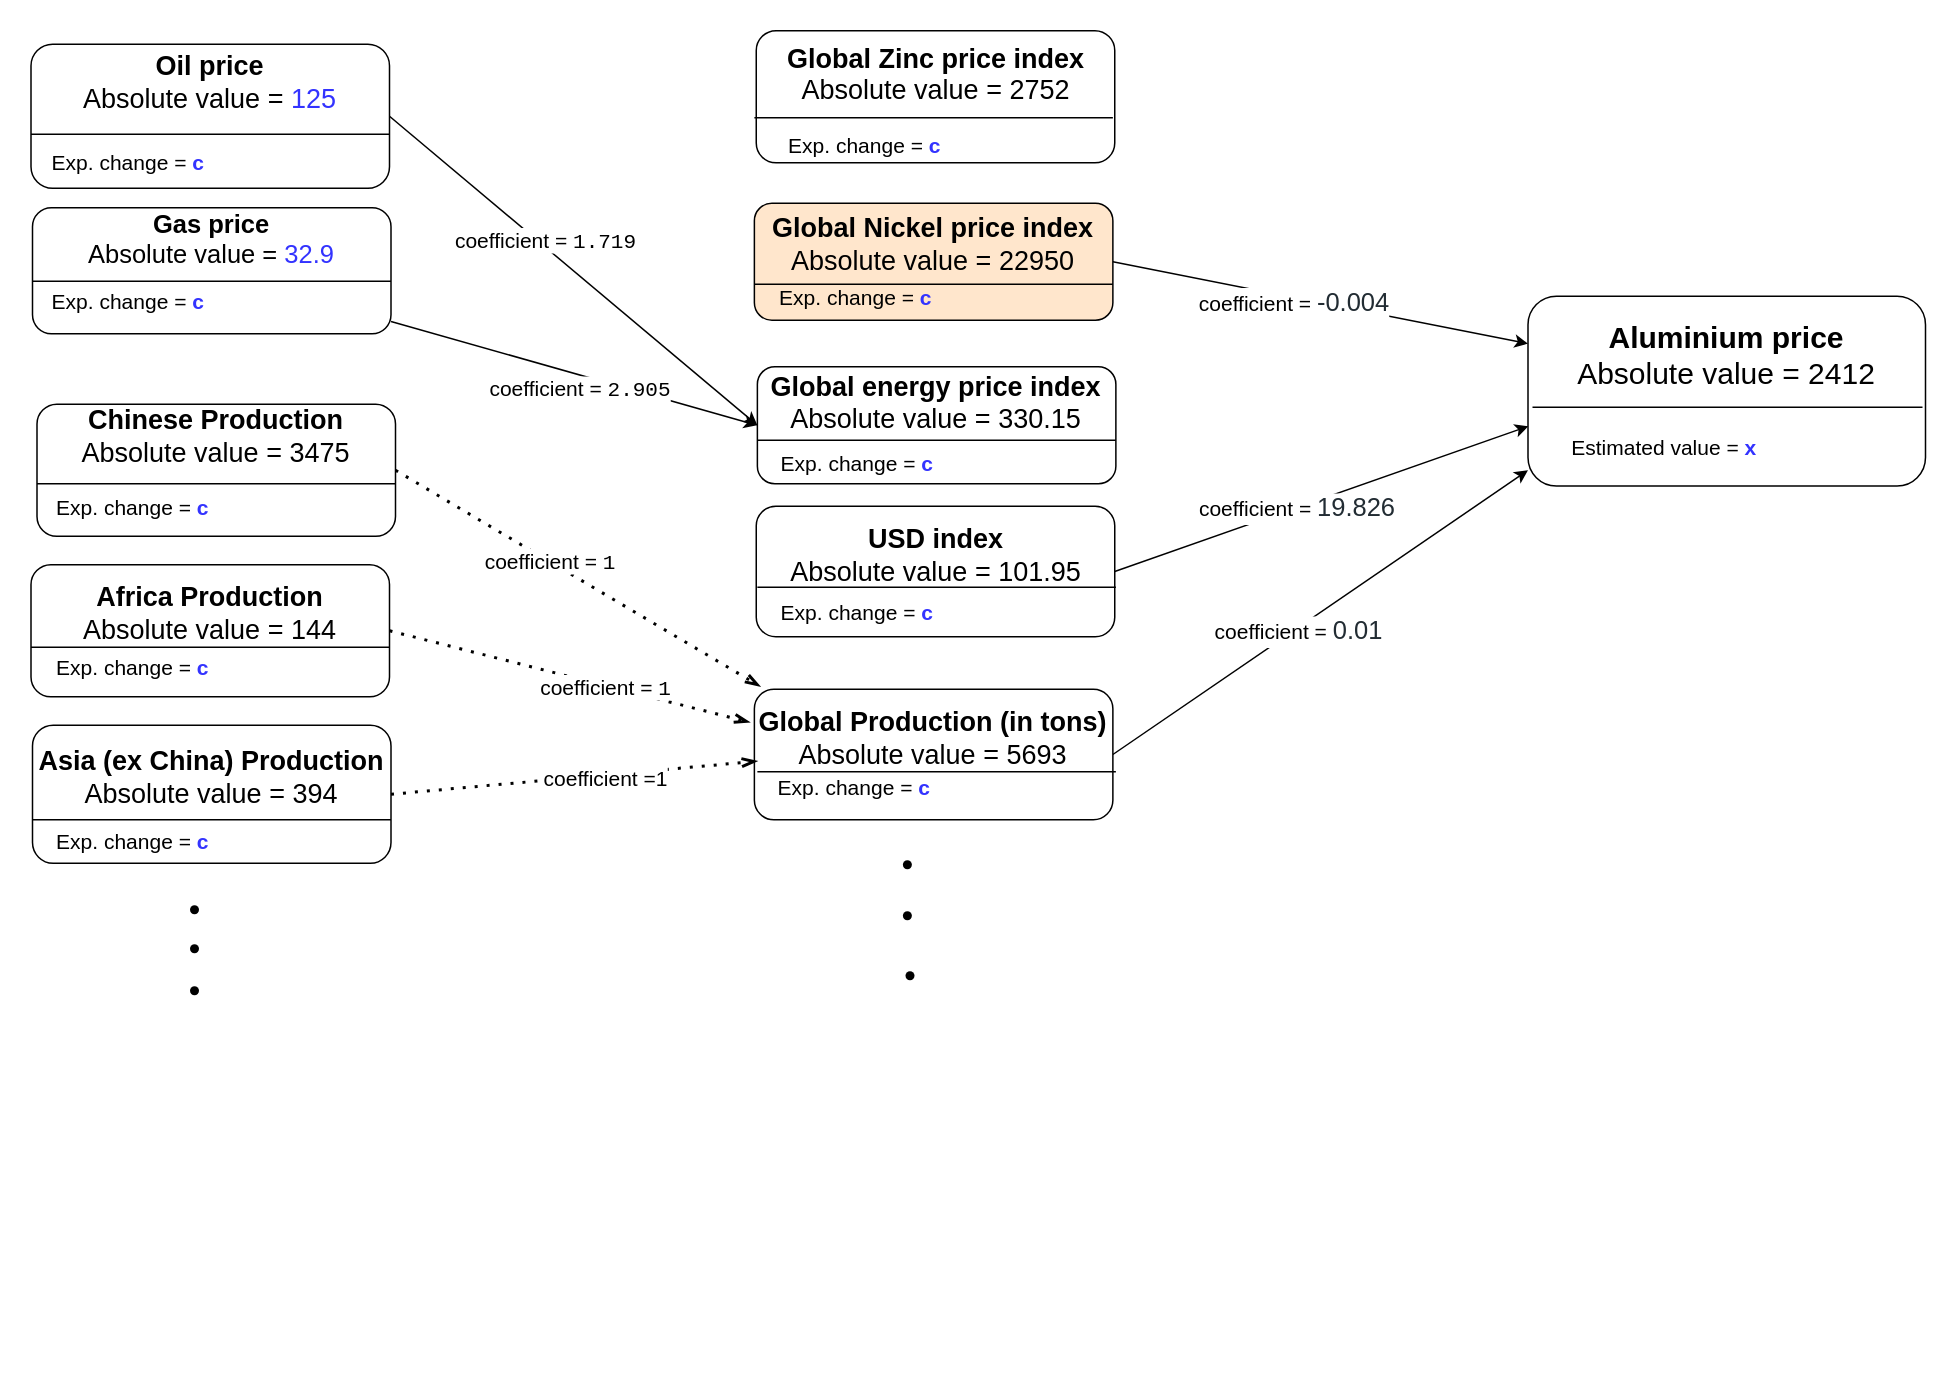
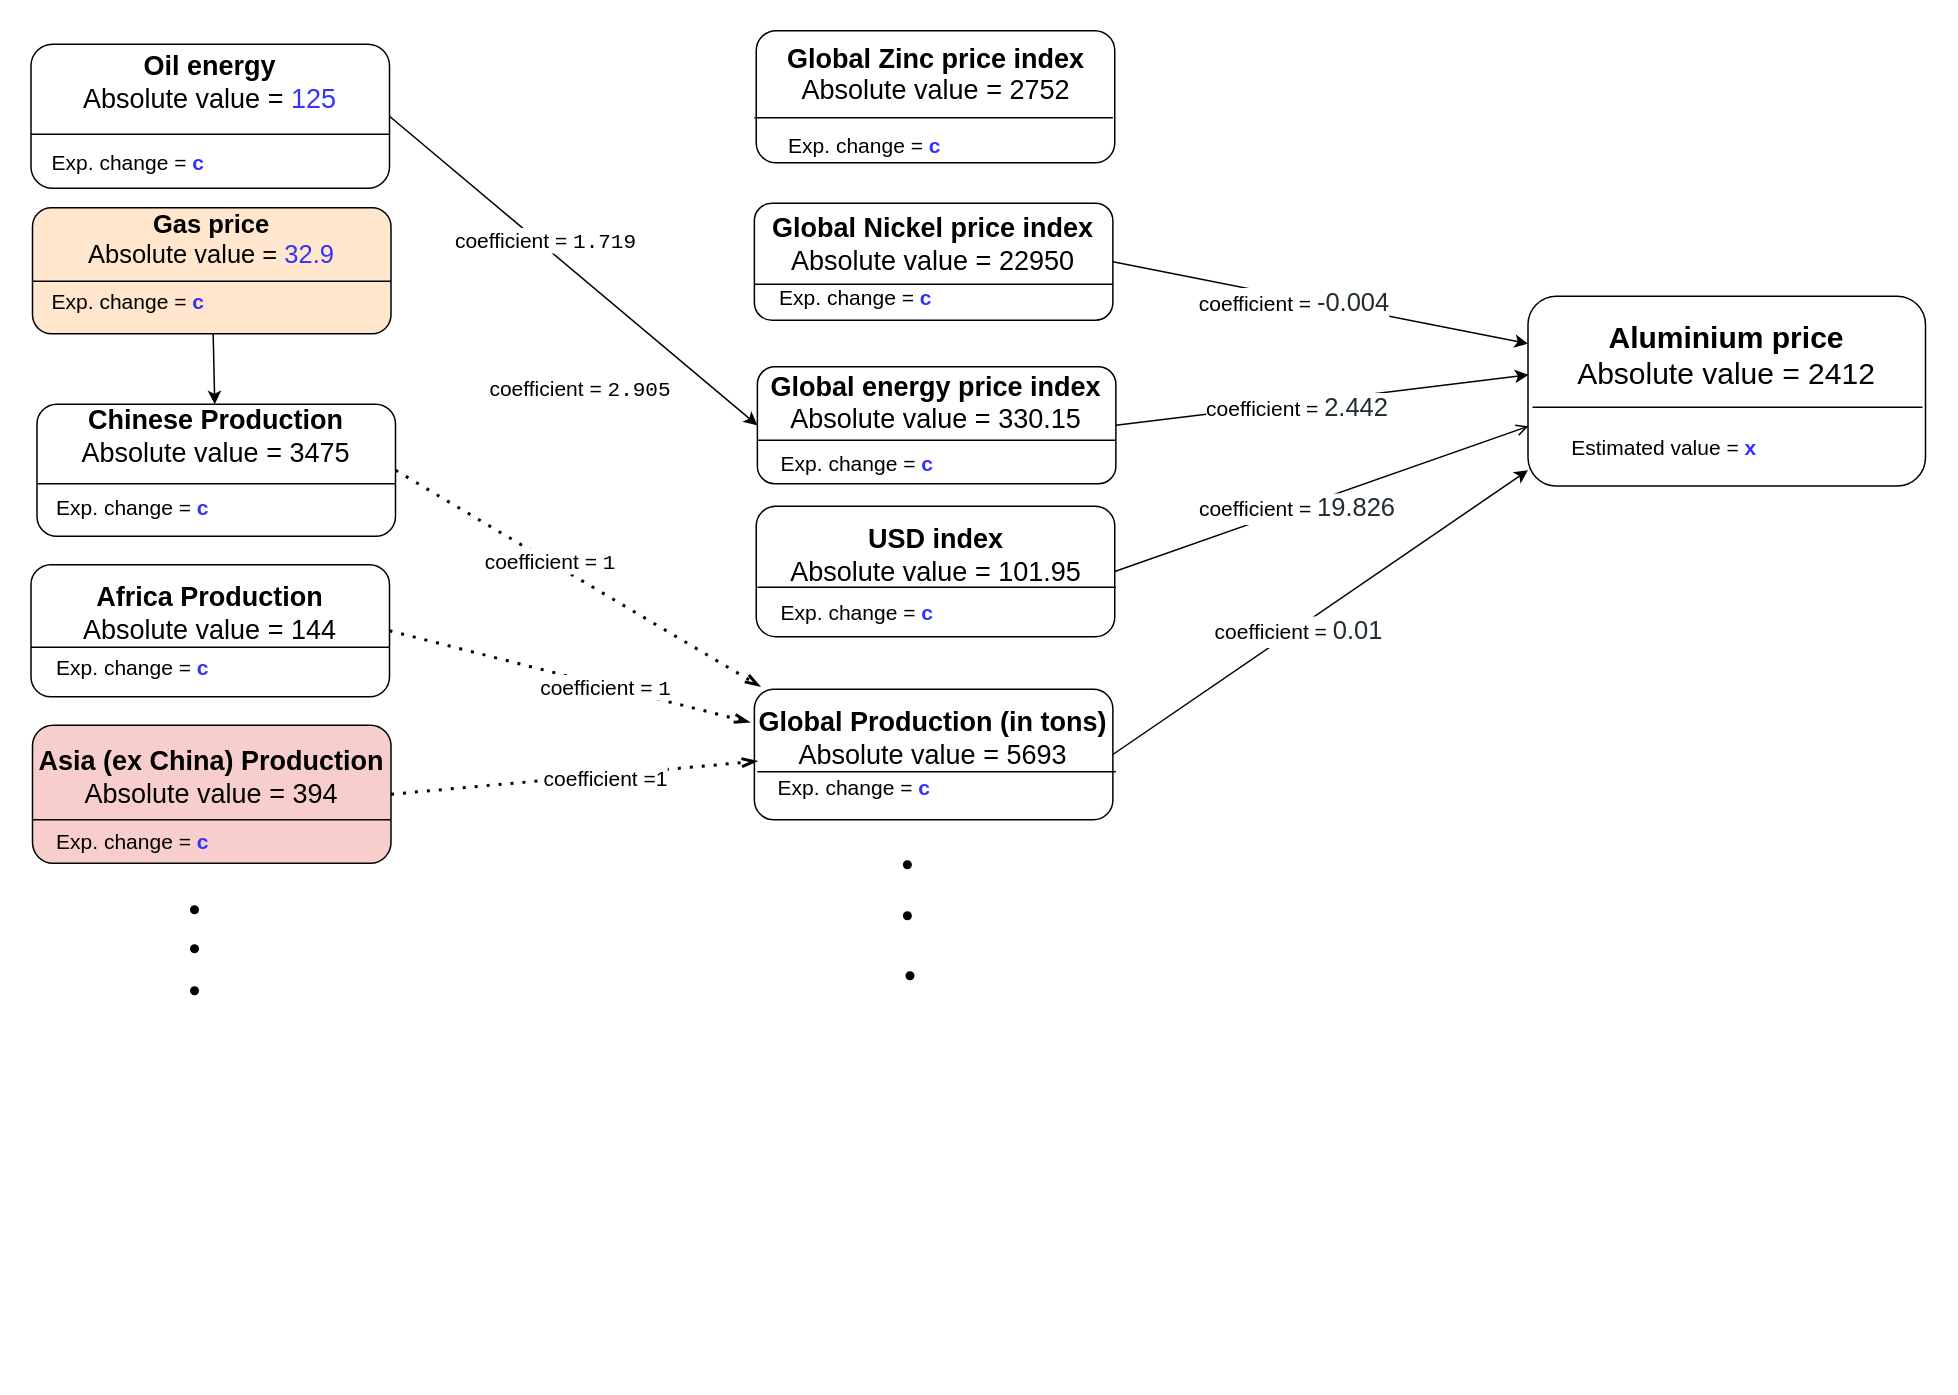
- <mxCell id="19" value="&lt;div style=&quot;font-size: 18px;&quot;&gt;&lt;font style=&quot;font-size: 18px;&quot;&gt;&lt;b style=&quot;&quot;&gt;Oil price&lt;br&gt;&lt;/b&gt;&lt;/font&gt;&lt;/div&gt;&lt;div style=&quot;font-size: 18px;&quot;&gt;&lt;font style=&quot;font-size: 18px;&quot;&gt;Absolute value = &lt;font style=&quot;font-size: 18px;&quot; color=&quot;#3333ff&quot;&gt;125&lt;/font&gt;&lt;b&gt;&lt;br&gt;&lt;/b&gt;&lt;/font&gt;&lt;/div&gt;&lt;div style=&quot;font-size: 18px;&quot;&gt;&lt;font style=&quot;font-size: 18px;&quot;&gt;&lt;br&gt;&lt;/font&gt;&lt;/div&gt;&lt;div style=&quot;font-size: 18px;&quot;&gt;&lt;br&gt;&lt;/div&gt;" style="rounded=1;whiteSpace=wrap;html=1;" parent="1" vertex="1"><mxGeometry x="20" y="29" width="239" height="96" as="geometry" /></mxCell>
+ <mxCell id="19" value="&lt;div style=&quot;font-size: 18px;&quot;&gt;&lt;font style=&quot;font-size: 18px;&quot;&gt;&lt;b style=&quot;&quot;&gt;Oil energy&lt;br&gt;&lt;/b&gt;&lt;/font&gt;&lt;/div&gt;&lt;div style=&quot;font-size: 18px;&quot;&gt;&lt;font style=&quot;font-size: 18px;&quot;&gt;Absolute value = &lt;font style=&quot;font-size: 18px;&quot; color=&quot;#3333ff&quot;&gt;125&lt;/font&gt;&lt;b&gt;&lt;br&gt;&lt;/b&gt;&lt;/font&gt;&lt;/div&gt;&lt;div style=&quot;font-size: 18px;&quot;&gt;&lt;font style=&quot;font-size: 18px;&quot;&gt;&lt;br&gt;&lt;/font&gt;&lt;/div&gt;&lt;div style=&quot;font-size: 18px;&quot;&gt;&lt;br&gt;&lt;/div&gt;" style="rounded=1;whiteSpace=wrap;html=1;" parent="1" vertex="1"><mxGeometry x="20" y="29" width="239" height="96" as="geometry" /></mxCell>
- <mxCell id="33" value="&lt;div style=&quot;font-size: 18px;&quot;&gt;&lt;font style=&quot;font-size: 18px;&quot;&gt;&lt;b style=&quot;&quot;&gt;&lt;br&gt;&lt;/b&gt;&lt;/font&gt;&lt;/div&gt;&lt;div style=&quot;font-size: 18px;&quot;&gt;&lt;font style=&quot;font-size: 18px;&quot;&gt;&lt;b style=&quot;&quot;&gt;Global Nickel price index&lt;br&gt;&lt;/b&gt;&lt;/font&gt;&lt;/div&gt;&lt;div style=&quot;font-size: 18px;&quot;&gt;&lt;font style=&quot;font-size: 18px;&quot;&gt;Absolute value = 22950&lt;b&gt;&lt;br&gt;&lt;/b&gt;&lt;/font&gt;&lt;/div&gt;&lt;div style=&quot;font-size: 18px;&quot;&gt;&lt;font style=&quot;font-size: 18px;&quot;&gt;&lt;br&gt;&lt;/font&gt;&lt;/div&gt;&lt;div style=&quot;font-size: 18px;&quot;&gt;&lt;br&gt;&lt;/div&gt;" style="rounded=1;whiteSpace=wrap;html=1;fillColor=#ffe6cc;" parent="1" vertex="1"><mxGeometry x="502.25" y="135" width="239" height="78" as="geometry" /></mxCell>
+ <mxCell id="33" value="&lt;div style=&quot;font-size: 18px;&quot;&gt;&lt;font style=&quot;font-size: 18px;&quot;&gt;&lt;b style=&quot;&quot;&gt;&lt;br&gt;&lt;/b&gt;&lt;/font&gt;&lt;/div&gt;&lt;div style=&quot;font-size: 18px;&quot;&gt;&lt;font style=&quot;font-size: 18px;&quot;&gt;&lt;b style=&quot;&quot;&gt;Global Nickel price index&lt;br&gt;&lt;/b&gt;&lt;/font&gt;&lt;/div&gt;&lt;div style=&quot;font-size: 18px;&quot;&gt;&lt;font style=&quot;font-size: 18px;&quot;&gt;Absolute value = 22950&lt;b&gt;&lt;br&gt;&lt;/b&gt;&lt;/font&gt;&lt;/div&gt;&lt;div style=&quot;font-size: 18px;&quot;&gt;&lt;font style=&quot;font-size: 18px;&quot;&gt;&lt;br&gt;&lt;/font&gt;&lt;/div&gt;&lt;div style=&quot;font-size: 18px;&quot;&gt;&lt;br&gt;&lt;/div&gt;" style="rounded=1;whiteSpace=wrap;html=1;" parent="1" vertex="1"><mxGeometry x="502.25" y="135" width="239" height="78" as="geometry" /></mxCell>
- <mxCell id="23" value="&lt;div style=&quot;font-size: 17px;&quot;&gt;&lt;font style=&quot;font-size: 17px;&quot;&gt;&lt;b style=&quot;&quot;&gt;Gas price&lt;/b&gt;&lt;/font&gt;&lt;/div&gt;&lt;div style=&quot;font-size: 17px;&quot;&gt;&lt;font style=&quot;font-size: 17px;&quot;&gt;Absolute value = &lt;font style=&quot;font-size: 17px;&quot; color=&quot;#3333ff&quot;&gt;32.9&lt;/font&gt;&lt;b&gt;&lt;br&gt;&lt;/b&gt;&lt;/font&gt;&lt;/div&gt;&lt;div style=&quot;font-size: 17px;&quot;&gt;&lt;font style=&quot;font-size: 17px;&quot;&gt;&lt;br&gt;&lt;/font&gt;&lt;/div&gt;&lt;div style=&quot;font-size: 17px;&quot;&gt;&lt;br&gt;&lt;/div&gt;" style="rounded=1;whiteSpace=wrap;html=1;" parent="1" vertex="1"><mxGeometry x="21" y="138" width="239" height="84" as="geometry" /></mxCell>
+ <mxCell id="23" value="&lt;div style=&quot;font-size: 17px;&quot;&gt;&lt;font style=&quot;font-size: 17px;&quot;&gt;&lt;b style=&quot;&quot;&gt;Gas price&lt;/b&gt;&lt;/font&gt;&lt;/div&gt;&lt;div style=&quot;font-size: 17px;&quot;&gt;&lt;font style=&quot;font-size: 17px;&quot;&gt;Absolute value = &lt;font style=&quot;font-size: 17px;&quot; color=&quot;#3333ff&quot;&gt;32.9&lt;/font&gt;&lt;b&gt;&lt;br&gt;&lt;/b&gt;&lt;/font&gt;&lt;/div&gt;&lt;div style=&quot;font-size: 17px;&quot;&gt;&lt;font style=&quot;font-size: 17px;&quot;&gt;&lt;br&gt;&lt;/font&gt;&lt;/div&gt;&lt;div style=&quot;font-size: 17px;&quot;&gt;&lt;br&gt;&lt;/div&gt;" style="rounded=1;whiteSpace=wrap;html=1;fillColor=#ffe6cc;" parent="1" vertex="1"><mxGeometry x="21" y="138" width="239" height="84" as="geometry" /></mxCell>
- <mxCell id="22" style="edgeStyle=none;rounded=0;orthogonalLoop=1;jettySize=auto;html=1;entryX=0;entryY=0.5;entryDx=0;entryDy=0;fontSize=14;fontColor=#3333FF;" parent="1" source="23" target="4" edge="1"><mxGeometry relative="1" as="geometry" /></mxCell>
+ <mxCell id="22" style="edgeStyle=none;rounded=0;orthogonalLoop=1;jettySize=auto;html=1;fontSize=14;fontColor=#3333FF;" parent="1" source="23" target="39" edge="1"><mxGeometry relative="1" as="geometry" /></mxCell>
+ <mxCell id="2" style="rounded=0;orthogonalLoop=1;jettySize=auto;html=1;entryX=0.001;entryY=0.414;entryDx=0;entryDy=0;exitX=1;exitY=0.5;exitDx=0;exitDy=0;entryPerimeter=0;" parent="1" source="4" target="14" edge="1"><mxGeometry relative="1" as="geometry"><mxPoint x="1017.5" y="318.5" as="targetPoint" /></mxGeometry></mxCell>
+ <mxCell id="3" value="&lt;font style=&quot;font-size: 14px;&quot;&gt;coefficient =&amp;nbsp;&lt;/font&gt;&lt;span style=&quot;color: rgb(34, 44, 51); font-family: Arial, sans-serif; font-size: 17px; text-align: start;&quot;&gt;2.442&lt;/span&gt;" style="edgeLabel;html=1;align=center;verticalAlign=middle;resizable=0;points=[];" parent="2" vertex="1" connectable="0"><mxGeometry x="-0.115" relative="1" as="geometry"><mxPoint x="-2" y="3" as="offset" /></mxGeometry></mxCell>
- <mxCell id="5" style="edgeStyle=none;rounded=0;orthogonalLoop=1;jettySize=auto;html=1;exitX=1;exitY=0.5;exitDx=0;exitDy=0;entryX=0.001;entryY=0.685;entryDx=0;entryDy=0;entryPerimeter=0;" parent="1" source="10" target="14" edge="1"><mxGeometry relative="1" as="geometry"><mxPoint x="742" y="318.5" as="sourcePoint" /><mxPoint x="1013" y="309" as="targetPoint" /></mxGeometry></mxCell>
+ <mxCell id="5" style="edgeStyle=none;rounded=0;orthogonalLoop=1;jettySize=auto;html=1;exitX=1;exitY=0.5;exitDx=0;exitDy=0;entryX=0.001;entryY=0.685;entryDx=0;entryDy=0;entryPerimeter=0;endArrow=open;" parent="1" source="10" target="14" edge="1"><mxGeometry relative="1" as="geometry"><mxPoint x="742" y="318.5" as="sourcePoint" /><mxPoint x="1013" y="309" as="targetPoint" /></mxGeometry></mxCell>
- <mxCell id="45" value="&lt;div style=&quot;font-size: 18px;&quot;&gt;&lt;span style=&quot;background-color: initial;&quot;&gt;&lt;b style=&quot;&quot;&gt;&lt;font style=&quot;font-size: 18px;&quot;&gt;Asia (ex China) Production&lt;/font&gt;&lt;/b&gt;&lt;/span&gt;&lt;/div&gt;&lt;div style=&quot;font-size: 18px;&quot;&gt;&lt;font style=&quot;font-size: 18px;&quot;&gt;&lt;span style=&quot;background-color: initial;&quot;&gt;Absolute value = 394&lt;/span&gt;&lt;br&gt;&lt;/font&gt;&lt;/div&gt;&lt;div style=&quot;font-size: 18px;&quot;&gt;&lt;br&gt;&lt;/div&gt;" style="rounded=1;whiteSpace=wrap;html=1;" parent="1" vertex="1"><mxGeometry x="21" y="483" width="239" height="92" as="geometry" /></mxCell>
+ <mxCell id="45" value="&lt;div style=&quot;font-size: 18px;&quot;&gt;&lt;span style=&quot;background-color: initial;&quot;&gt;&lt;b style=&quot;&quot;&gt;&lt;font style=&quot;font-size: 18px;&quot;&gt;Asia (ex China) Production&lt;/font&gt;&lt;/b&gt;&lt;/span&gt;&lt;/div&gt;&lt;div style=&quot;font-size: 18px;&quot;&gt;&lt;font style=&quot;font-size: 18px;&quot;&gt;&lt;span style=&quot;background-color: initial;&quot;&gt;Absolute value = 394&lt;/span&gt;&lt;br&gt;&lt;/font&gt;&lt;/div&gt;&lt;div style=&quot;font-size: 18px;&quot;&gt;&lt;br&gt;&lt;/div&gt;" style="rounded=1;whiteSpace=wrap;html=1;fillColor=#f8cecc;" parent="1" vertex="1"><mxGeometry x="21" y="483" width="239" height="92" as="geometry" /></mxCell>
